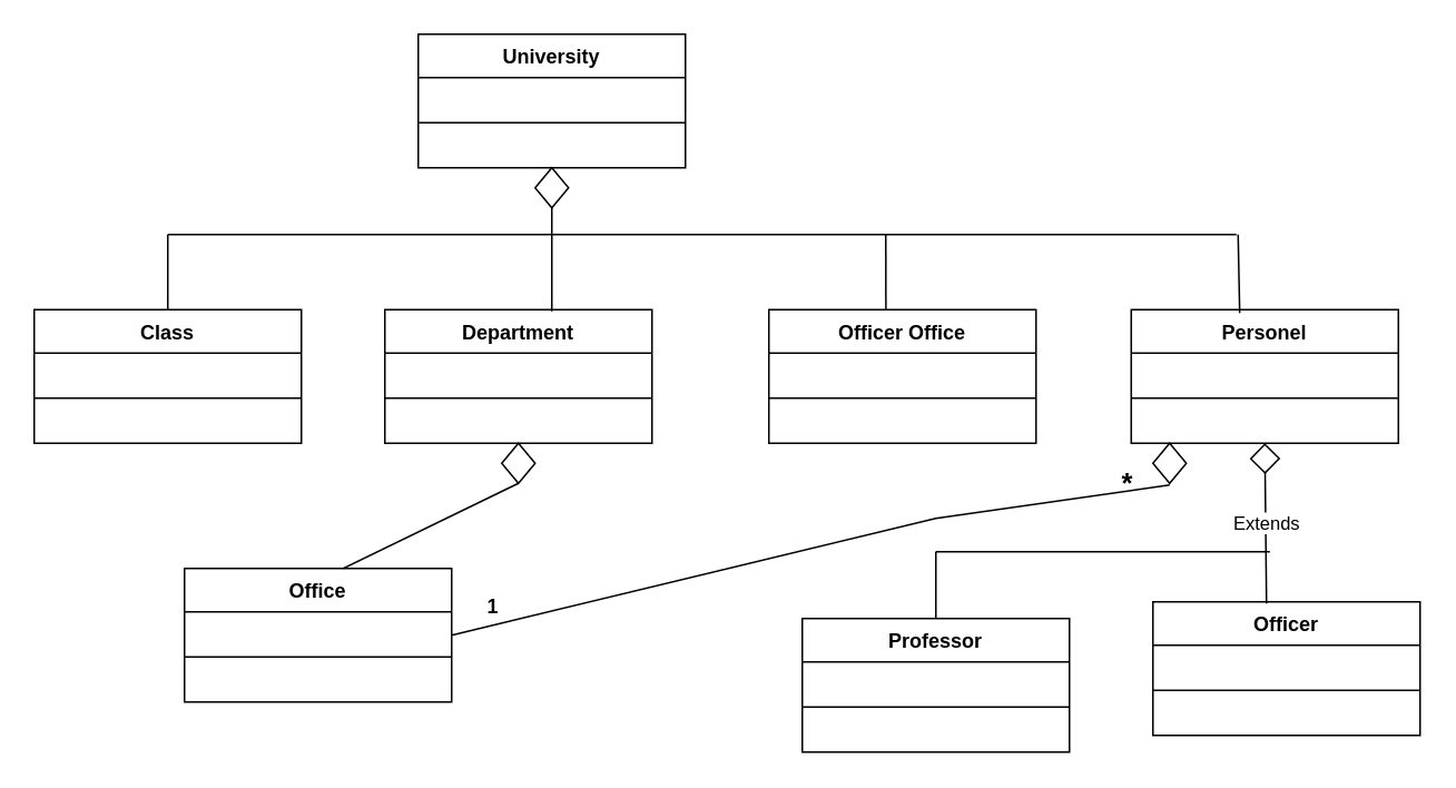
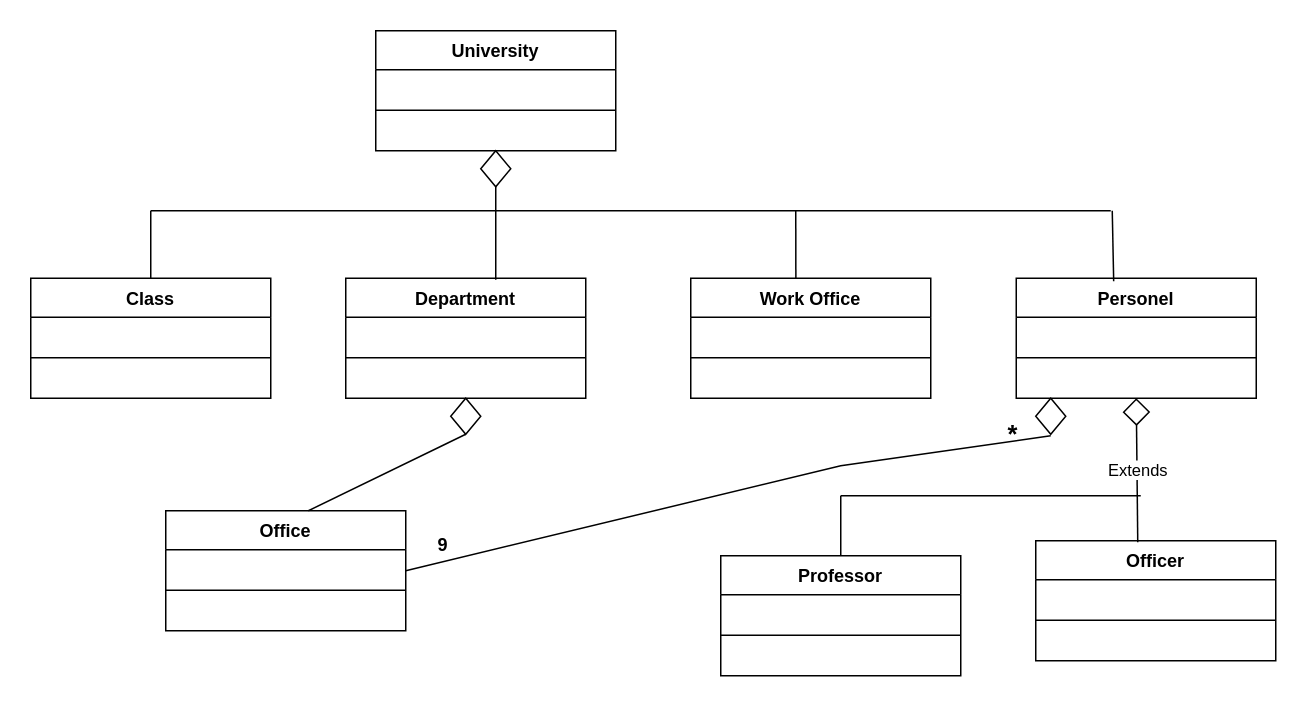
- <mxCell id="6" value="Officer Office" style="swimlane;fontStyle=1;align=center;verticalAlign=top;childLayout=stackLayout;horizontal=1;startSize=26;horizontalStack=0;resizeParent=1;resizeParentMax=0;resizeLast=0;collapsible=1;marginBottom=0;" vertex="1" parent="1"><mxGeometry x="460" y="185" width="160" height="80" as="geometry" /></mxCell>
+ <mxCell id="6" value="Work Office" style="swimlane;fontStyle=1;align=center;verticalAlign=top;childLayout=stackLayout;horizontal=1;startSize=26;horizontalStack=0;resizeParent=1;resizeParentMax=0;resizeLast=0;collapsible=1;marginBottom=0;" vertex="1" parent="1"><mxGeometry x="460" y="185" width="160" height="80" as="geometry" /></mxCell>
- <mxCell id="30" value="1" style="text;align=center;fontStyle=1;verticalAlign=middle;spacingLeft=3;spacingRight=3;strokeColor=none;rotatable=0;points=[[0,0.5],[1,0.5]];portConstraint=eastwest;" vertex="1" parent="1"><mxGeometry x="250" y="340" width="90" height="45" as="geometry" /></mxCell>
+ <mxCell id="30" value="9" style="text;align=center;fontStyle=1;verticalAlign=middle;spacingLeft=3;spacingRight=3;strokeColor=none;rotatable=0;points=[[0,0.5],[1,0.5]];portConstraint=eastwest;" vertex="1" parent="1"><mxGeometry x="250" y="340" width="90" height="45" as="geometry" /></mxCell>
